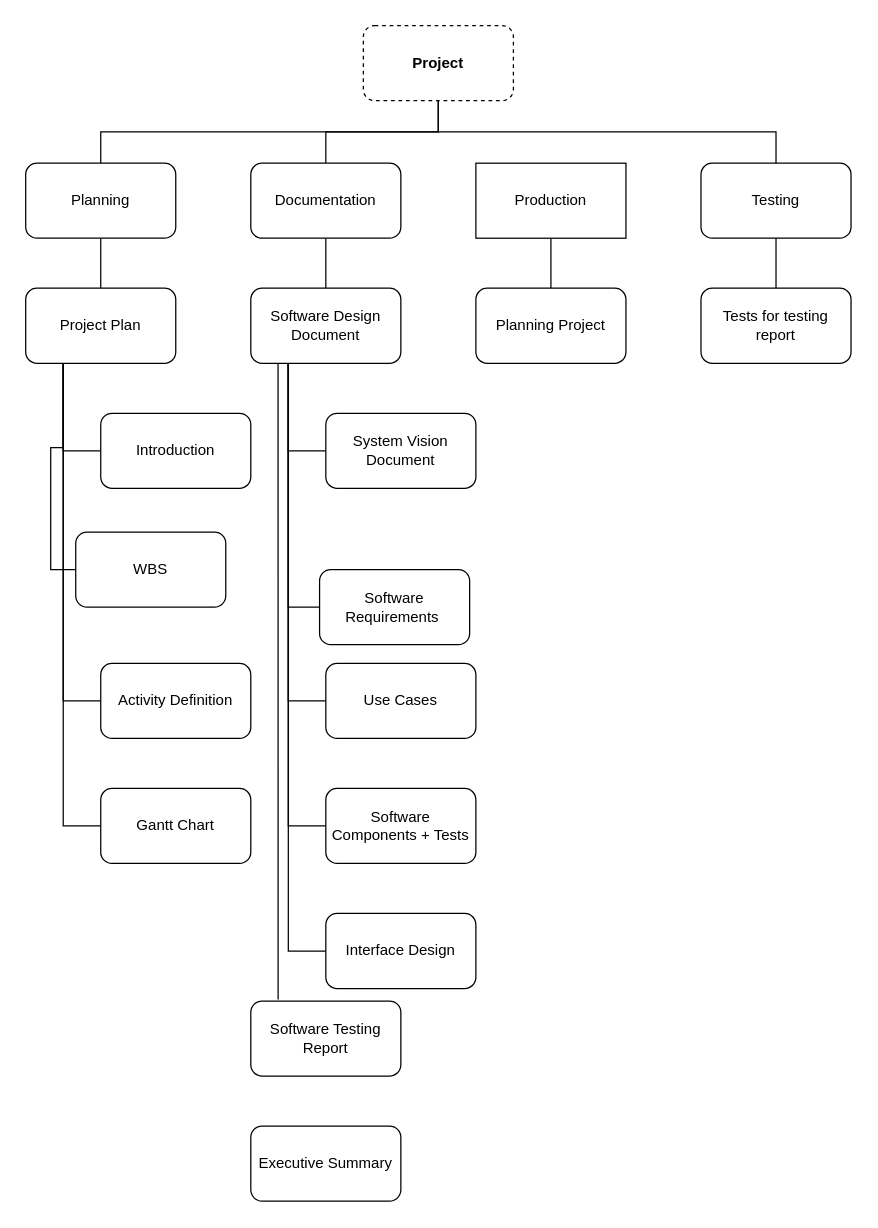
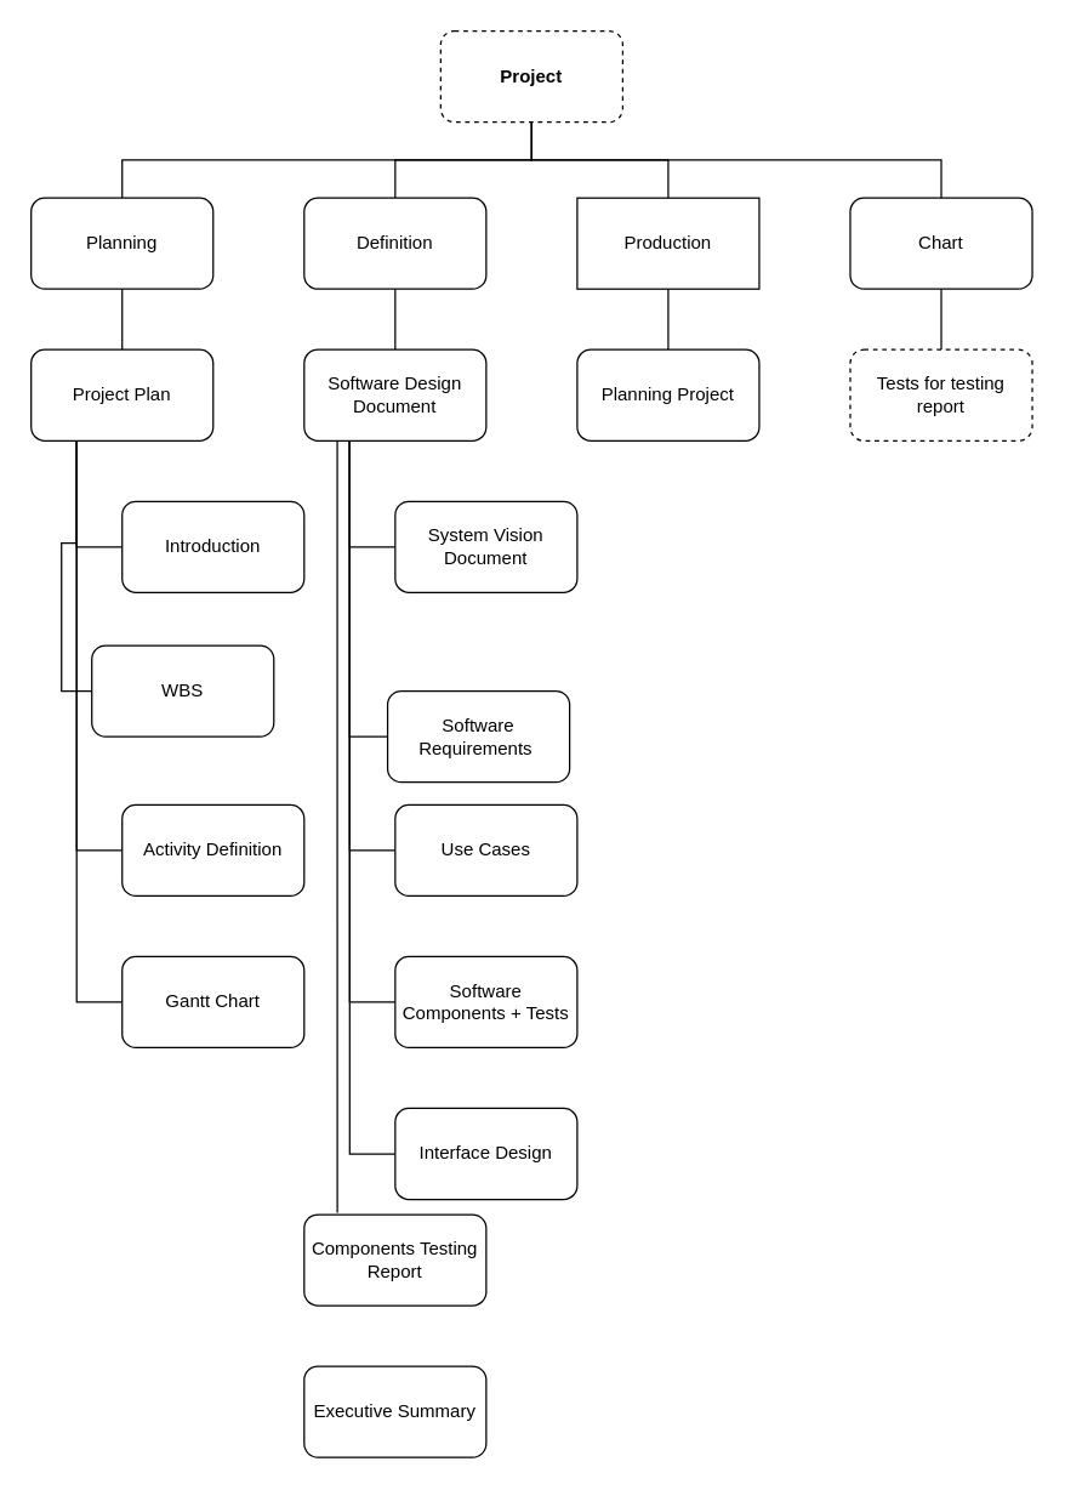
+ <mxCell id="4" style="edgeStyle=orthogonalEdgeStyle;rounded=0;orthogonalLoop=1;jettySize=auto;html=1;exitX=0.5;exitY=1;exitDx=0;exitDy=0;entryX=0.5;entryY=0;entryDx=0;entryDy=0;endArrow=none;endFill=0;" edge="1" parent="1" source="6" target="12"><mxGeometry relative="1" as="geometry" /></mxCell>
- <mxCell id="10" value="Documentation" style="rounded=1;whiteSpace=wrap;html=1;" vertex="1" parent="1"><mxGeometry x="200" y="130" width="120" height="60" as="geometry" /></mxCell>
+ <mxCell id="10" value="Definition" style="rounded=1;whiteSpace=wrap;html=1;" vertex="1" parent="1"><mxGeometry x="200" y="130" width="120" height="60" as="geometry" /></mxCell>
- <mxCell id="14" value="Testing" style="rounded=1;whiteSpace=wrap;html=1;" vertex="1" parent="1"><mxGeometry x="560" y="130" width="120" height="60" as="geometry" /></mxCell>
+ <mxCell id="14" value="Chart" style="rounded=1;whiteSpace=wrap;html=1;" vertex="1" parent="1"><mxGeometry x="560" y="130" width="120" height="60" as="geometry" /></mxCell>
- <mxCell id="38" value="Tests for testing report" style="rounded=1;whiteSpace=wrap;html=1;" vertex="1" parent="1"><mxGeometry x="560" y="230" width="120" height="60" as="geometry" /></mxCell>
+ <mxCell id="38" value="Tests for testing report" style="rounded=1;whiteSpace=wrap;html=1;dashed=1;" vertex="1" parent="1"><mxGeometry x="560" y="230" width="120" height="60" as="geometry" /></mxCell>
- <mxCell id="36" value="Software Testing Report" style="rounded=1;whiteSpace=wrap;html=1;" vertex="1" parent="1"><mxGeometry x="200" y="800" width="120" height="60" as="geometry" /></mxCell>
+ <mxCell id="36" value="Components Testing Report" style="rounded=1;whiteSpace=wrap;html=1;" vertex="1" parent="1"><mxGeometry x="200" y="800" width="120" height="60" as="geometry" /></mxCell>
